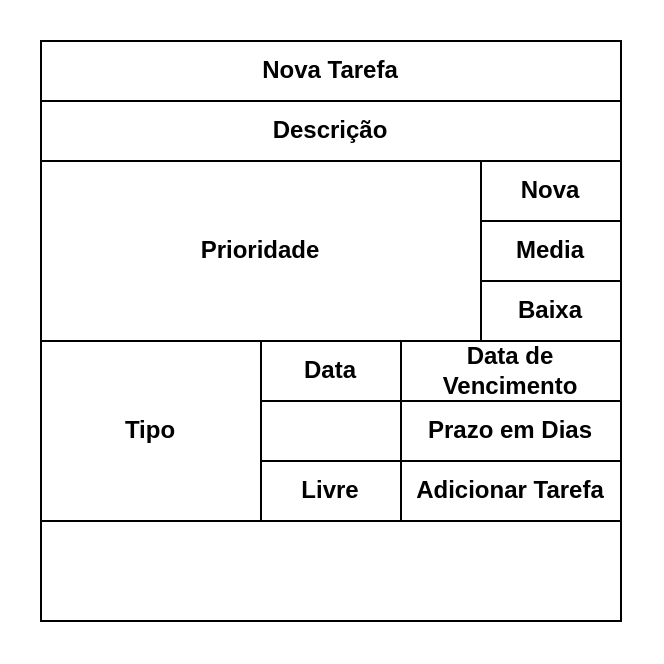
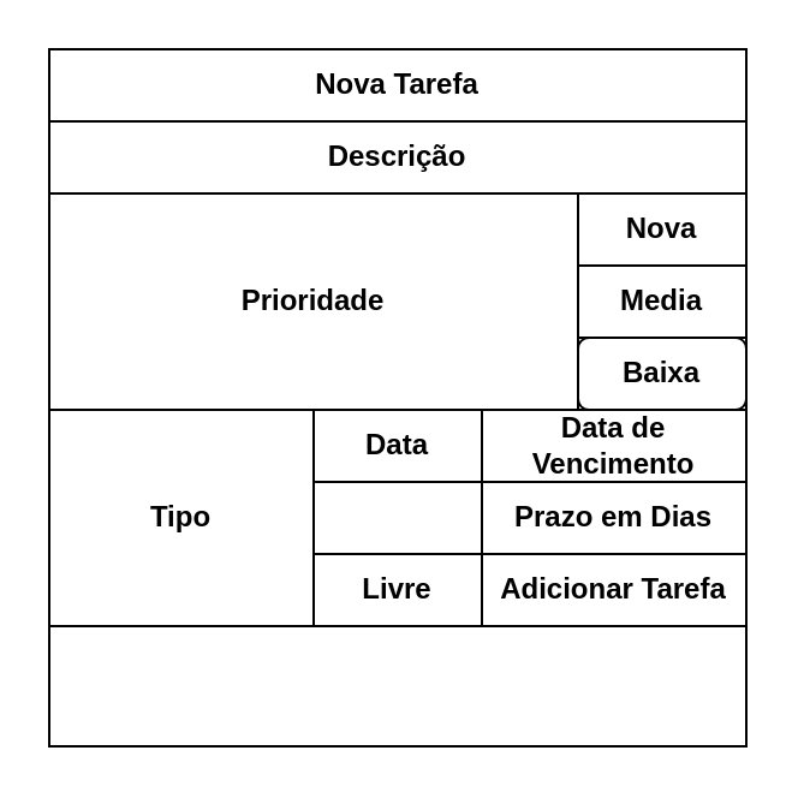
- <mxCell id="8" value="&lt;b&gt;Baixa&lt;/b&gt;" style="rounded=0;whiteSpace=wrap;html=1;" vertex="1" parent="1"><mxGeometry x="240" y="140" width="70" height="30" as="geometry" /></mxCell>
+ <mxCell id="8" value="&lt;b&gt;Baixa&lt;/b&gt;" style="whiteSpace=wrap;html=1;rounded=1;" vertex="1" parent="1"><mxGeometry x="240" y="140" width="70" height="30" as="geometry" /></mxCell>
